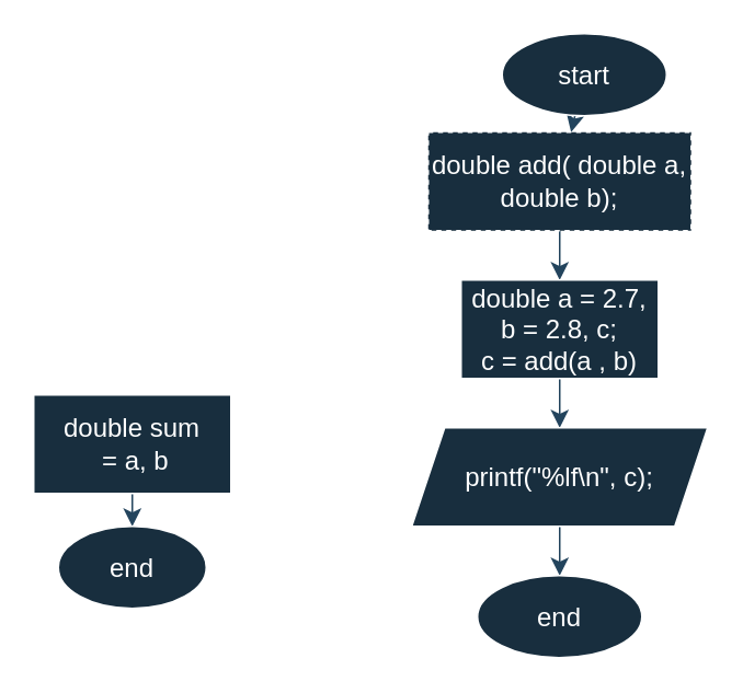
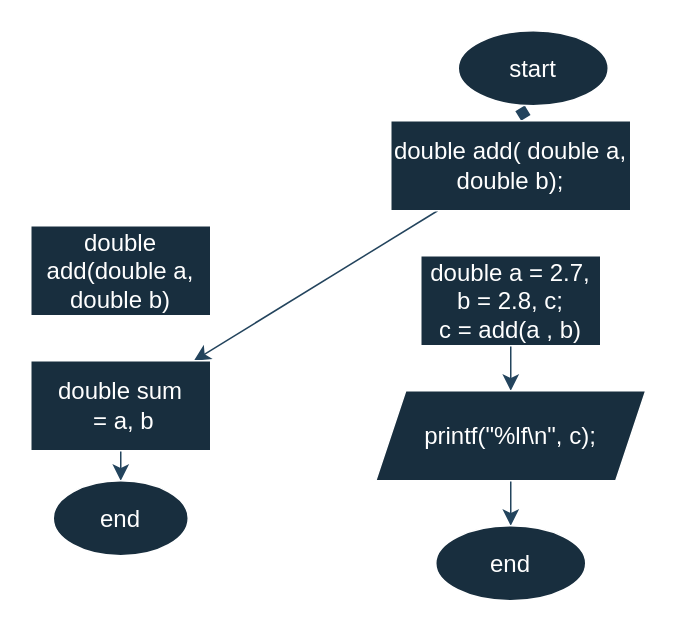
- <mxCell id="2" value="" style="edgeStyle=none;curved=1;rounded=0;orthogonalLoop=1;jettySize=auto;html=1;fontSize=12;startSize=8;endSize=8;labelBackgroundColor=none;strokeColor=#23445D;fontColor=default;" edge="1" parent="1" source="3" target="5"><mxGeometry relative="1" as="geometry" /></mxCell>
+ <mxCell id="2" value="" style="edgeStyle=none;curved=1;rounded=0;orthogonalLoop=1;jettySize=auto;html=1;fontSize=12;startSize=8;endSize=8;labelBackgroundColor=none;strokeColor=#23445D;fontColor=default;endArrow=diamond;" edge="1" parent="1" source="3" target="5"><mxGeometry relative="1" as="geometry" /></mxCell>
- <mxCell id="5" value="double add( double a, double b);" style="whiteSpace=wrap;html=1;fontSize=16;labelBackgroundColor=none;fillColor=#182E3E;strokeColor=#FFFFFF;fontColor=#FFFFFF;dashed=1;" vertex="1" parent="1"><mxGeometry x="260" y="80" width="160" height="60" as="geometry" /></mxCell>
+ <mxCell id="5" value="double add( double a, double b);" style="whiteSpace=wrap;html=1;fontSize=16;labelBackgroundColor=none;fillColor=#182E3E;strokeColor=#FFFFFF;fontColor=#FFFFFF;" vertex="1" parent="1"><mxGeometry x="260" y="80" width="160" height="60" as="geometry" /></mxCell>
- <mxCell id="4" value="" style="edgeStyle=none;curved=1;rounded=0;orthogonalLoop=1;jettySize=auto;html=1;fontSize=12;startSize=8;endSize=8;labelBackgroundColor=none;strokeColor=#23445D;fontColor=default;" edge="1" parent="1" source="5" target="7"><mxGeometry relative="1" as="geometry" /></mxCell>
+ <mxCell id="4" value="" style="edgeStyle=none;curved=1;rounded=0;orthogonalLoop=1;jettySize=auto;html=1;fontSize=12;startSize=8;endSize=8;labelBackgroundColor=none;strokeColor=#23445D;fontColor=default;" edge="1" parent="1" source="5" target="13"><mxGeometry relative="1" as="geometry" /></mxCell>
+ <mxCell id="11" value="double add(double a, double b)" style="rounded=0;whiteSpace=wrap;html=1;fontSize=16;labelBackgroundColor=none;fillColor=#182E3E;strokeColor=#FFFFFF;fontColor=#FFFFFF;" vertex="1" parent="1"><mxGeometry x="20" y="150" width="120" height="60" as="geometry" /></mxCell>
